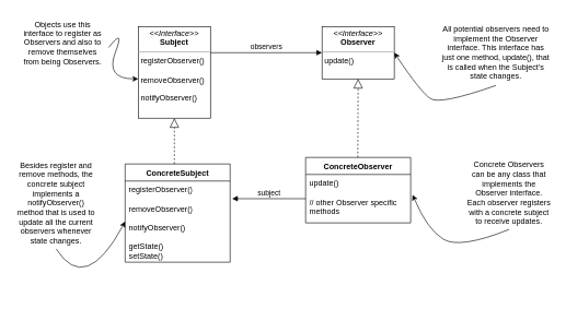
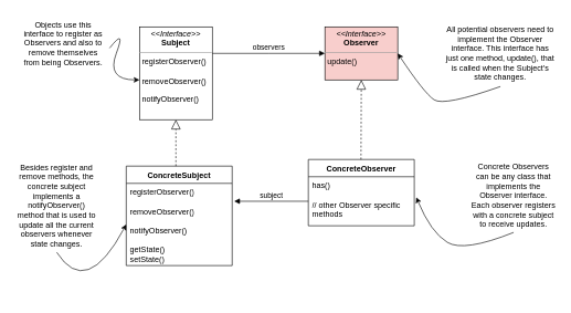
- <mxCell id="3" value="&lt;p style=&quot;margin:0px;margin-top:4px;text-align:center;&quot;&gt;&lt;i&gt;&amp;lt;&amp;lt;Interface&amp;gt;&amp;gt;&lt;/i&gt;&lt;br&gt;&lt;b&gt;Observer&lt;/b&gt;&lt;br&gt;&lt;/p&gt;&lt;hr size=&quot;1&quot;&gt;&lt;p style=&quot;margin:0px;margin-left:4px;&quot;&gt;update()&lt;/p&gt;" style="verticalAlign=top;align=left;overflow=fill;fontSize=12;fontFamily=Helvetica;html=1;whiteSpace=wrap;" vertex="1" parent="1"><mxGeometry x="490" y="40" width="110" height="80" as="geometry" /></mxCell>
+ <mxCell id="3" value="&lt;p style=&quot;margin:0px;margin-top:4px;text-align:center;&quot;&gt;&lt;i&gt;&amp;lt;&amp;lt;Interface&amp;gt;&amp;gt;&lt;/i&gt;&lt;br&gt;&lt;b&gt;Observer&lt;/b&gt;&lt;br&gt;&lt;/p&gt;&lt;hr size=&quot;1&quot;&gt;&lt;p style=&quot;margin:0px;margin-left:4px;&quot;&gt;update()&lt;/p&gt;" style="verticalAlign=top;align=left;overflow=fill;fontSize=12;fontFamily=Helvetica;html=1;whiteSpace=wrap;fillColor=#f8cecc;" vertex="1" parent="1"><mxGeometry x="490" y="40" width="110" height="80" as="geometry" /></mxCell>
- <mxCell id="7" value="&lt;div&gt;update()&lt;/div&gt;&lt;div&gt;&lt;br&gt;&lt;/div&gt;&lt;div&gt;// other Observer specific methods&lt;br&gt;&lt;/div&gt;" style="text;strokeColor=none;fillColor=none;align=left;verticalAlign=top;spacingLeft=4;spacingRight=4;overflow=hidden;rotatable=0;points=[[0,0.5],[1,0.5]];portConstraint=eastwest;whiteSpace=wrap;html=1;" vertex="1" parent="6"><mxGeometry y="26" width="160" height="74" as="geometry" /></mxCell>
+ <mxCell id="7" value="&lt;div&gt;has()&lt;/div&gt;&lt;div&gt;&lt;br&gt;&lt;/div&gt;&lt;div&gt;// other Observer specific methods&lt;br&gt;&lt;/div&gt;" style="text;strokeColor=none;fillColor=none;align=left;verticalAlign=top;spacingLeft=4;spacingRight=4;overflow=hidden;rotatable=0;points=[[0,0.5],[1,0.5]];portConstraint=eastwest;whiteSpace=wrap;html=1;" vertex="1" parent="6"><mxGeometry y="26" width="160" height="74" as="geometry" /></mxCell>
